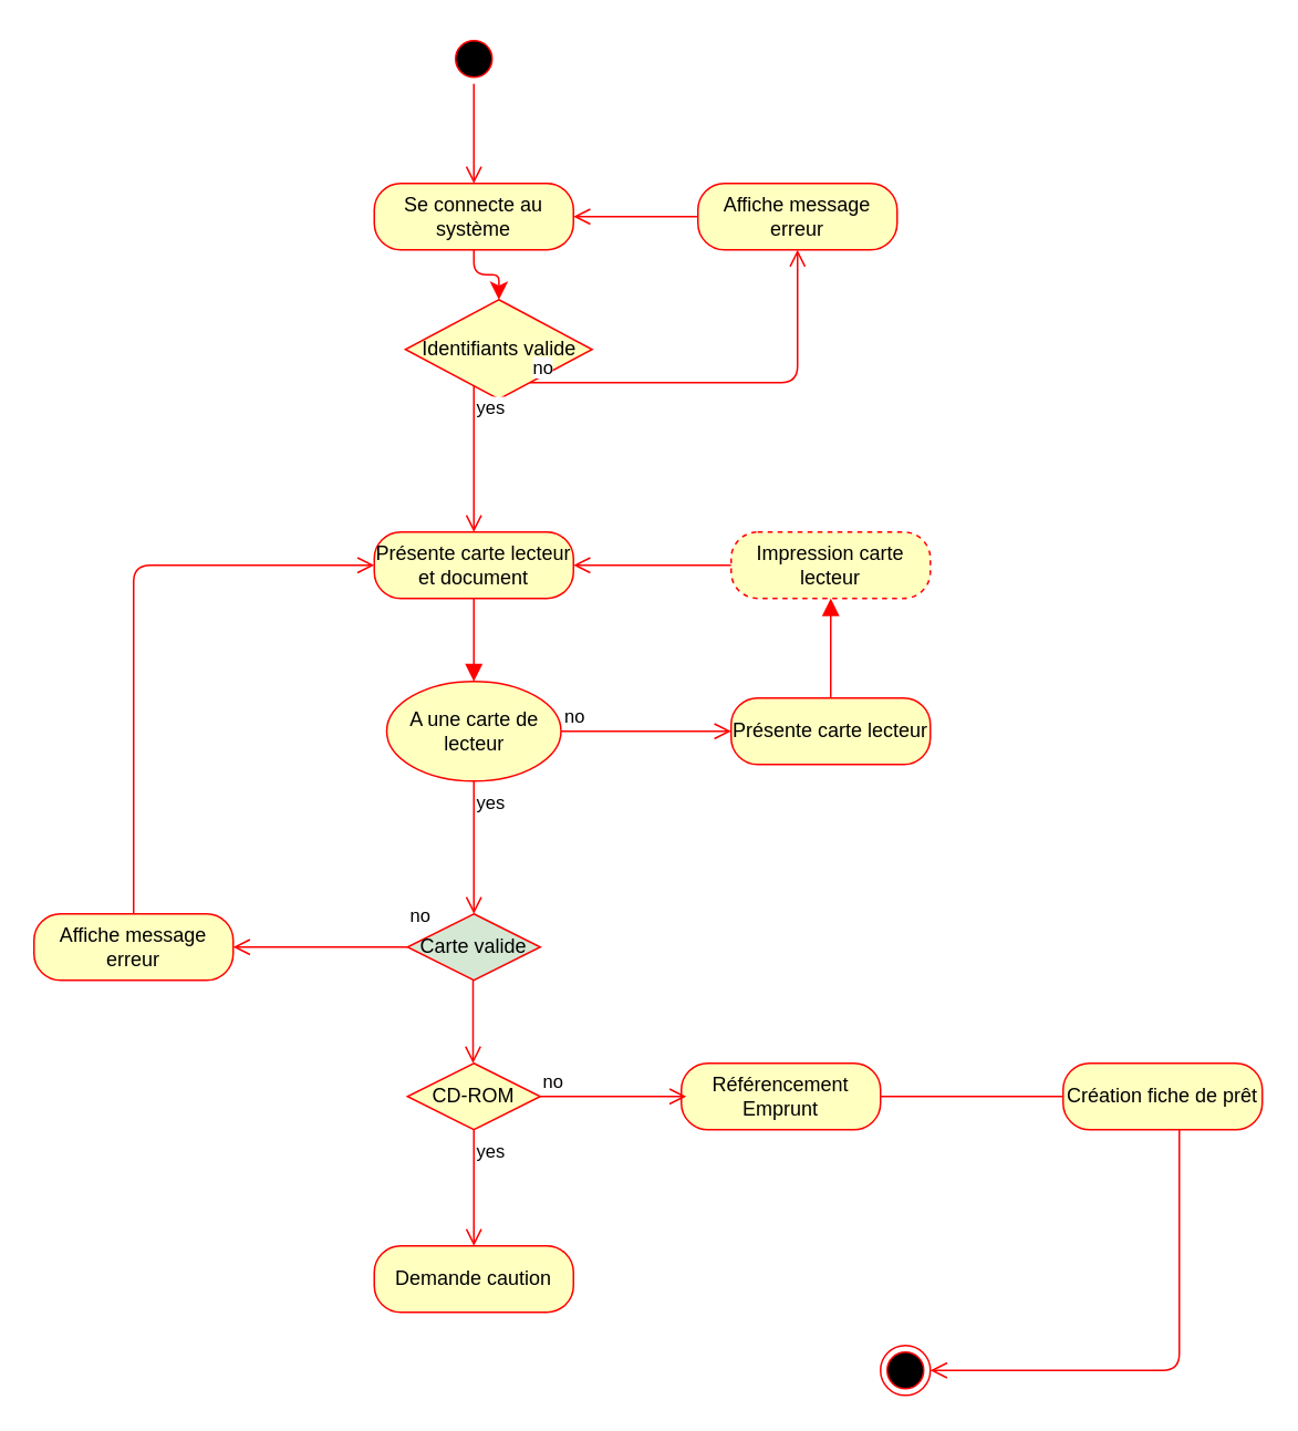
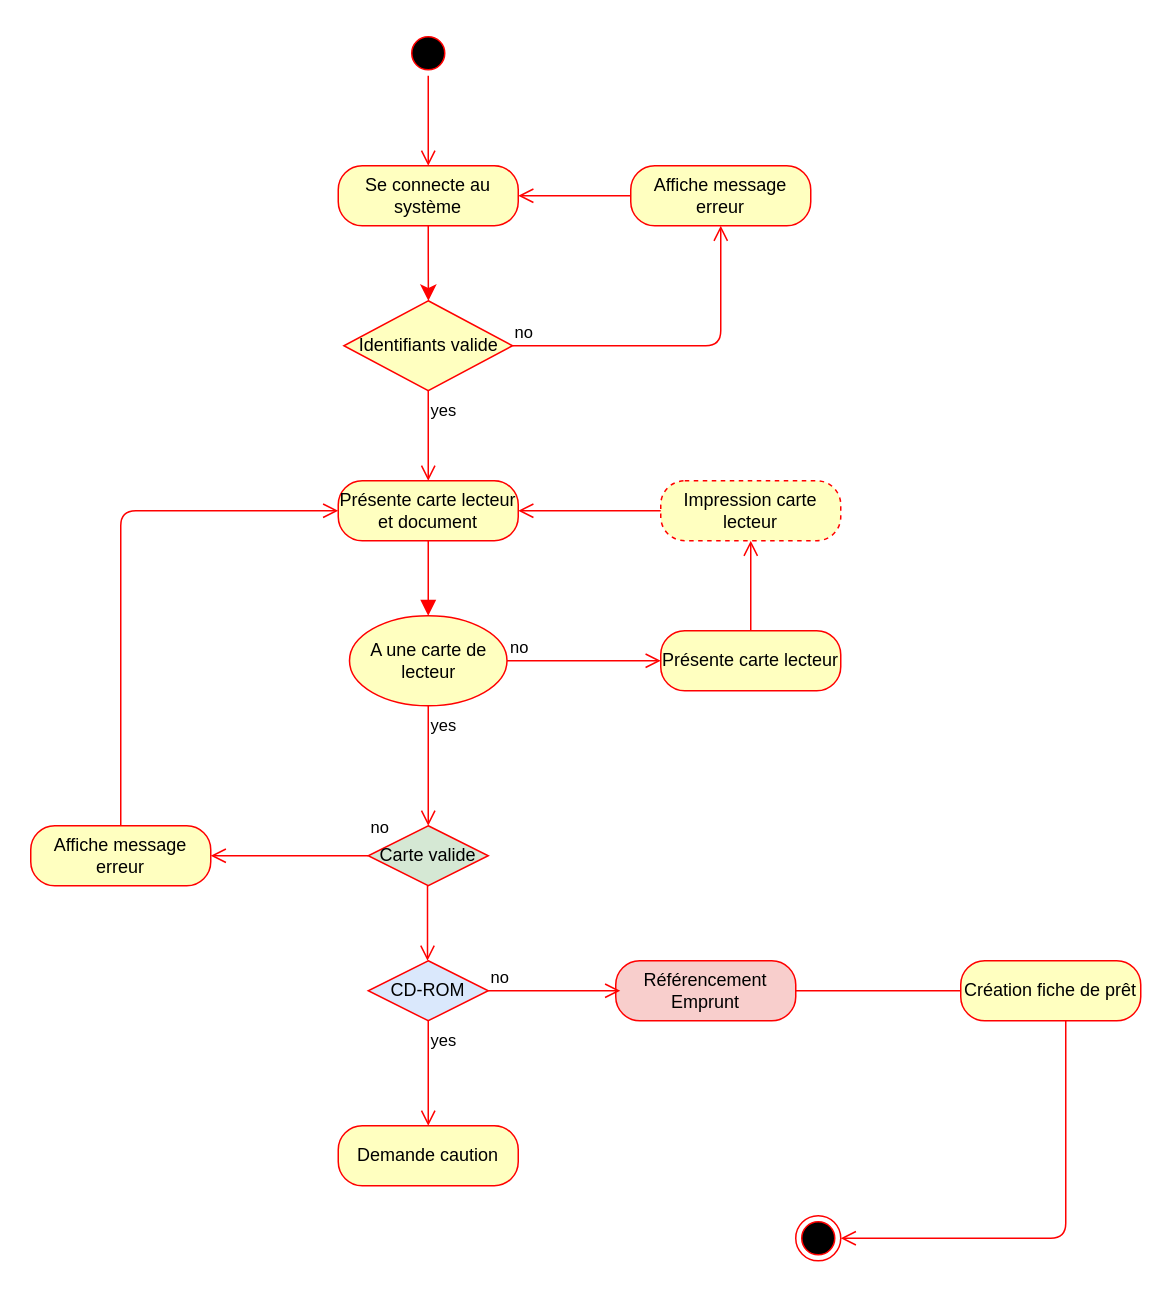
- <mxCell id="6" value="Identifiants valide" style="rhombus;whiteSpace=wrap;html=1;fillColor=#ffffc0;strokeColor=#ff0000;" vertex="1" parent="1"><mxGeometry x="243.75" y="180" width="112.5" height="60" as="geometry" /></mxCell>
+ <mxCell id="6" value="Identifiants valide" style="rhombus;whiteSpace=wrap;html=1;fillColor=#ffffc0;strokeColor=#ff0000;" vertex="1" parent="1"><mxGeometry x="228.75" y="200" width="112.5" height="60" as="geometry" /></mxCell>
- <mxCell id="18" value="" style="edgeStyle=orthogonalEdgeStyle;html=1;align=left;verticalAlign=bottom;endArrow=block;endSize=8;strokeColor=#ff0000;" edge="1" parent="1" source="16" target="17"><mxGeometry x="-1" relative="1" as="geometry"><mxPoint x="542.5" y="390" as="targetPoint" /><mxPoint x="440" y="390" as="sourcePoint" /></mxGeometry></mxCell>
+ <mxCell id="18" value="" style="edgeStyle=orthogonalEdgeStyle;html=1;align=left;verticalAlign=bottom;endArrow=open;endSize=8;strokeColor=#ff0000;" edge="1" parent="1" source="16" target="17"><mxGeometry x="-1" relative="1" as="geometry"><mxPoint x="542.5" y="390" as="targetPoint" /><mxPoint x="440" y="390" as="sourcePoint" /></mxGeometry></mxCell>
- <mxCell id="27" value="CD-ROM" style="rhombus;whiteSpace=wrap;html=1;fillColor=#ffffc0;strokeColor=#ff0000;" vertex="1" parent="1"><mxGeometry x="245" y="640" width="80" height="40" as="geometry" /></mxCell>
+ <mxCell id="27" value="CD-ROM" style="rhombus;whiteSpace=wrap;html=1;fillColor=#dae8fc;strokeColor=#ff0000;" vertex="1" parent="1"><mxGeometry x="245" y="640" width="80" height="40" as="geometry" /></mxCell>
- <mxCell id="24" value="Référencement Emprunt" style="rounded=1;whiteSpace=wrap;html=1;arcSize=40;fontColor=#000000;fillColor=#ffffc0;strokeColor=#ff0000;" vertex="1" parent="1"><mxGeometry x="410" y="640" width="120" height="40" as="geometry" /></mxCell>
+ <mxCell id="24" value="Référencement Emprunt" style="rounded=1;whiteSpace=wrap;html=1;arcSize=40;fontColor=#000000;fillColor=#f8cecc;strokeColor=#ff0000;" vertex="1" parent="1"><mxGeometry x="410" y="640" width="120" height="40" as="geometry" /></mxCell>
